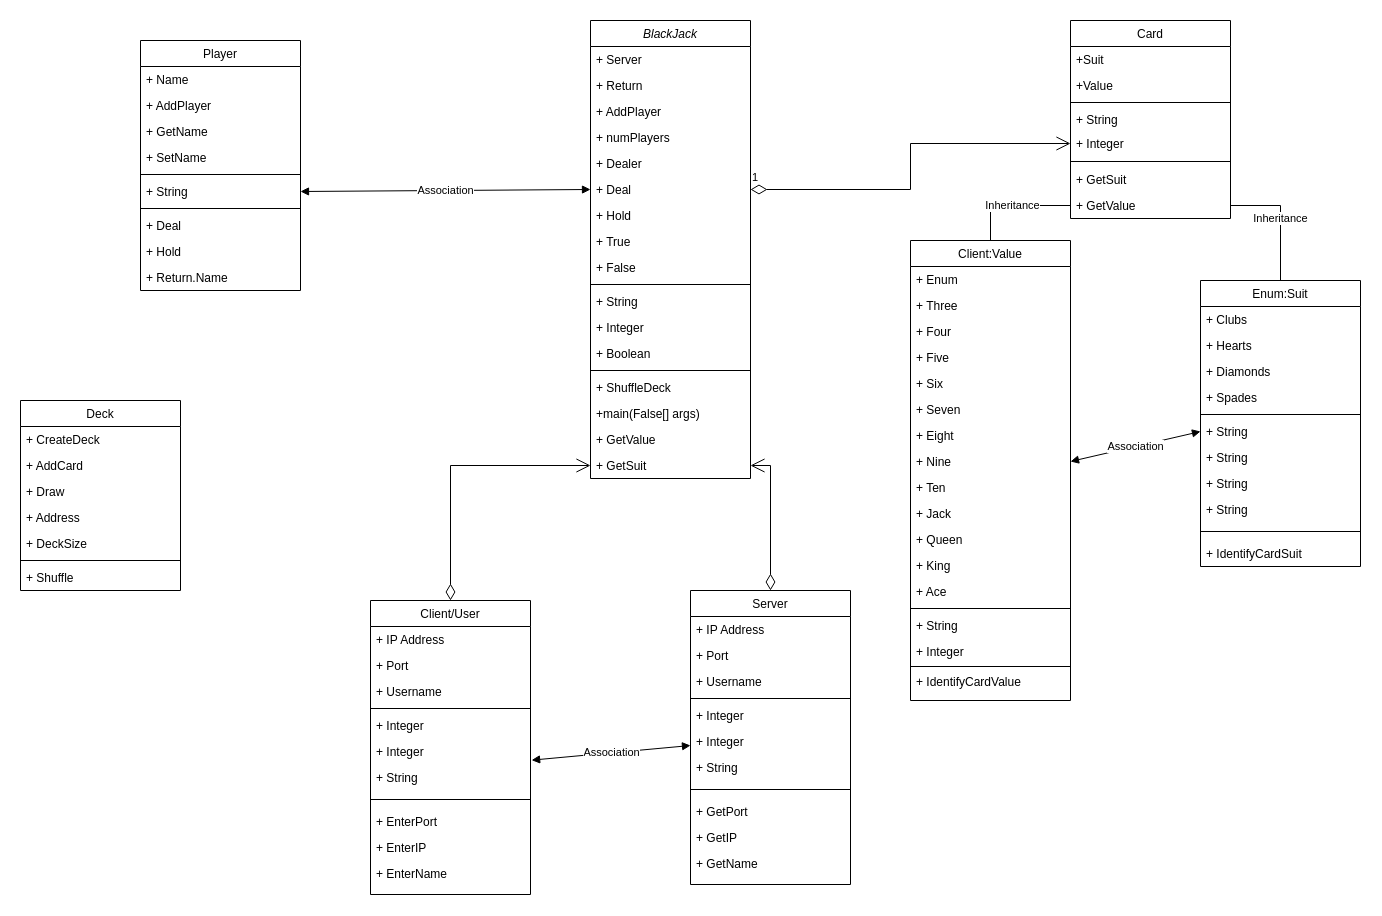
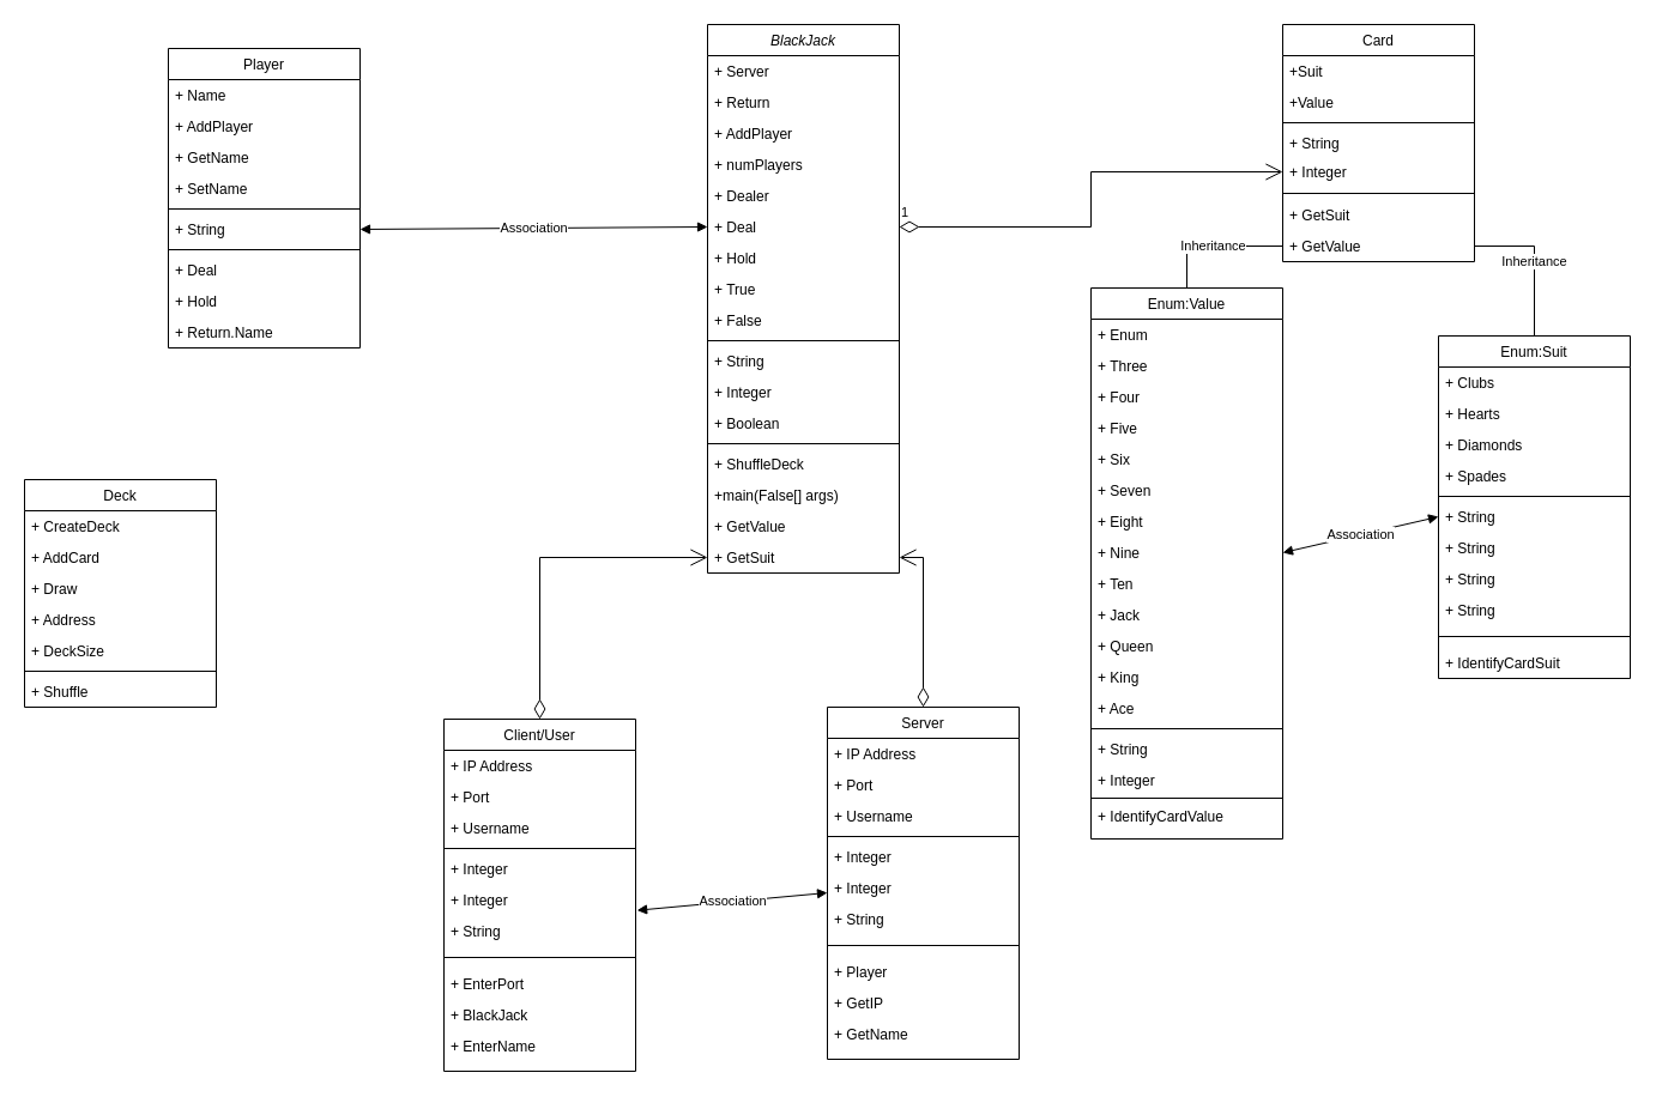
- <mxCell id="49" value="Client:Value" style="swimlane;fontStyle=0;align=center;verticalAlign=top;childLayout=stackLayout;horizontal=1;startSize=26;horizontalStack=0;resizeParent=1;resizeLast=0;collapsible=1;marginBottom=0;rounded=0;shadow=0;strokeWidth=1;" parent="1" vertex="1"><mxGeometry x="910" y="240" width="160" height="460" as="geometry"><mxRectangle x="130" y="380" width="160" height="26" as="alternateBounds" /></mxGeometry></mxCell>
+ <mxCell id="49" value="Enum:Value" style="swimlane;fontStyle=0;align=center;verticalAlign=top;childLayout=stackLayout;horizontal=1;startSize=26;horizontalStack=0;resizeParent=1;resizeLast=0;collapsible=1;marginBottom=0;rounded=0;shadow=0;strokeWidth=1;" parent="1" vertex="1"><mxGeometry x="910" y="240" width="160" height="460" as="geometry"><mxRectangle x="130" y="380" width="160" height="26" as="alternateBounds" /></mxGeometry></mxCell>
- <mxCell id="93" value="+ GetPort" style="text;align=left;verticalAlign=top;spacingLeft=4;spacingRight=4;overflow=hidden;rotatable=0;points=[[0,0.5],[1,0.5]];portConstraint=eastwest;" parent="84" vertex="1"><mxGeometry y="208" width="160" height="26" as="geometry" /></mxCell>
+ <mxCell id="93" value="+ Player" style="text;align=left;verticalAlign=top;spacingLeft=4;spacingRight=4;overflow=hidden;rotatable=0;points=[[0,0.5],[1,0.5]];portConstraint=eastwest;" parent="84" vertex="1"><mxGeometry y="208" width="160" height="26" as="geometry" /></mxCell>
- <mxCell id="106" value="+ EnterIP" style="text;align=left;verticalAlign=top;spacingLeft=4;spacingRight=4;overflow=hidden;rotatable=0;points=[[0,0.5],[1,0.5]];portConstraint=eastwest;rounded=0;shadow=0;html=0;" parent="96" vertex="1"><mxGeometry y="234" width="160" height="26" as="geometry" /></mxCell>
+ <mxCell id="106" value="+ BlackJack" style="text;align=left;verticalAlign=top;spacingLeft=4;spacingRight=4;overflow=hidden;rotatable=0;points=[[0,0.5],[1,0.5]];portConstraint=eastwest;rounded=0;shadow=0;html=0;" parent="96" vertex="1"><mxGeometry y="234" width="160" height="26" as="geometry" /></mxCell>
